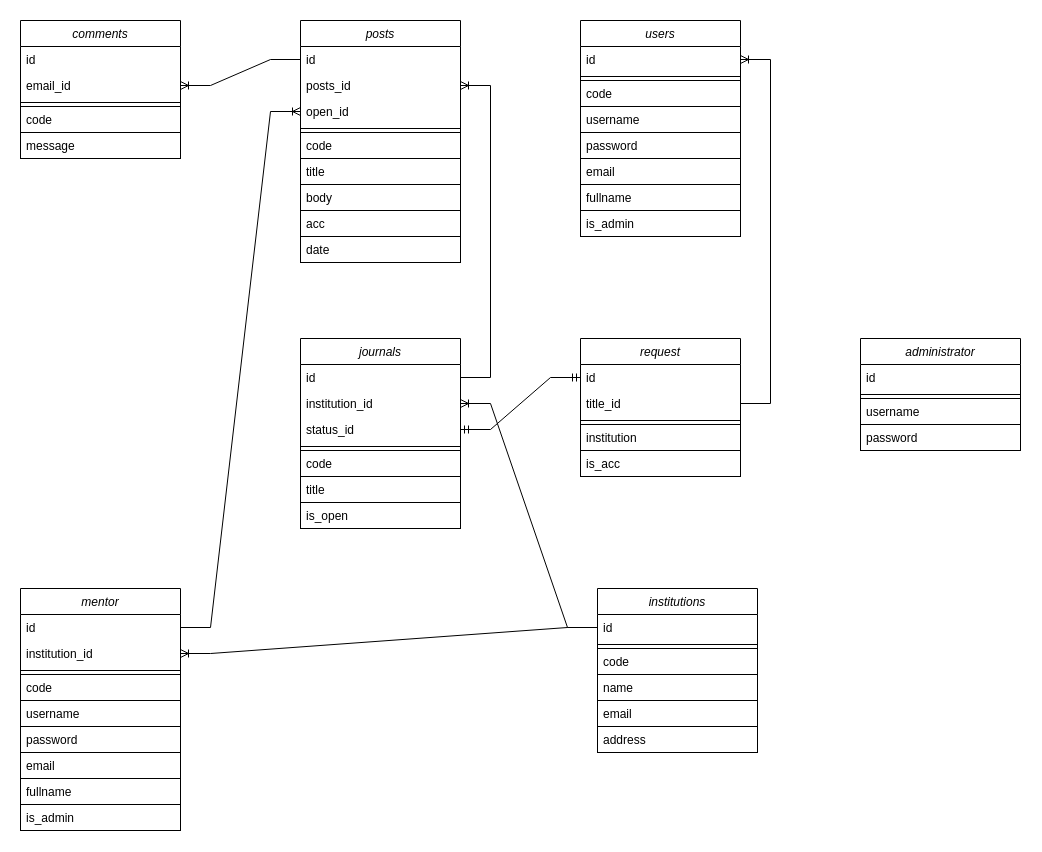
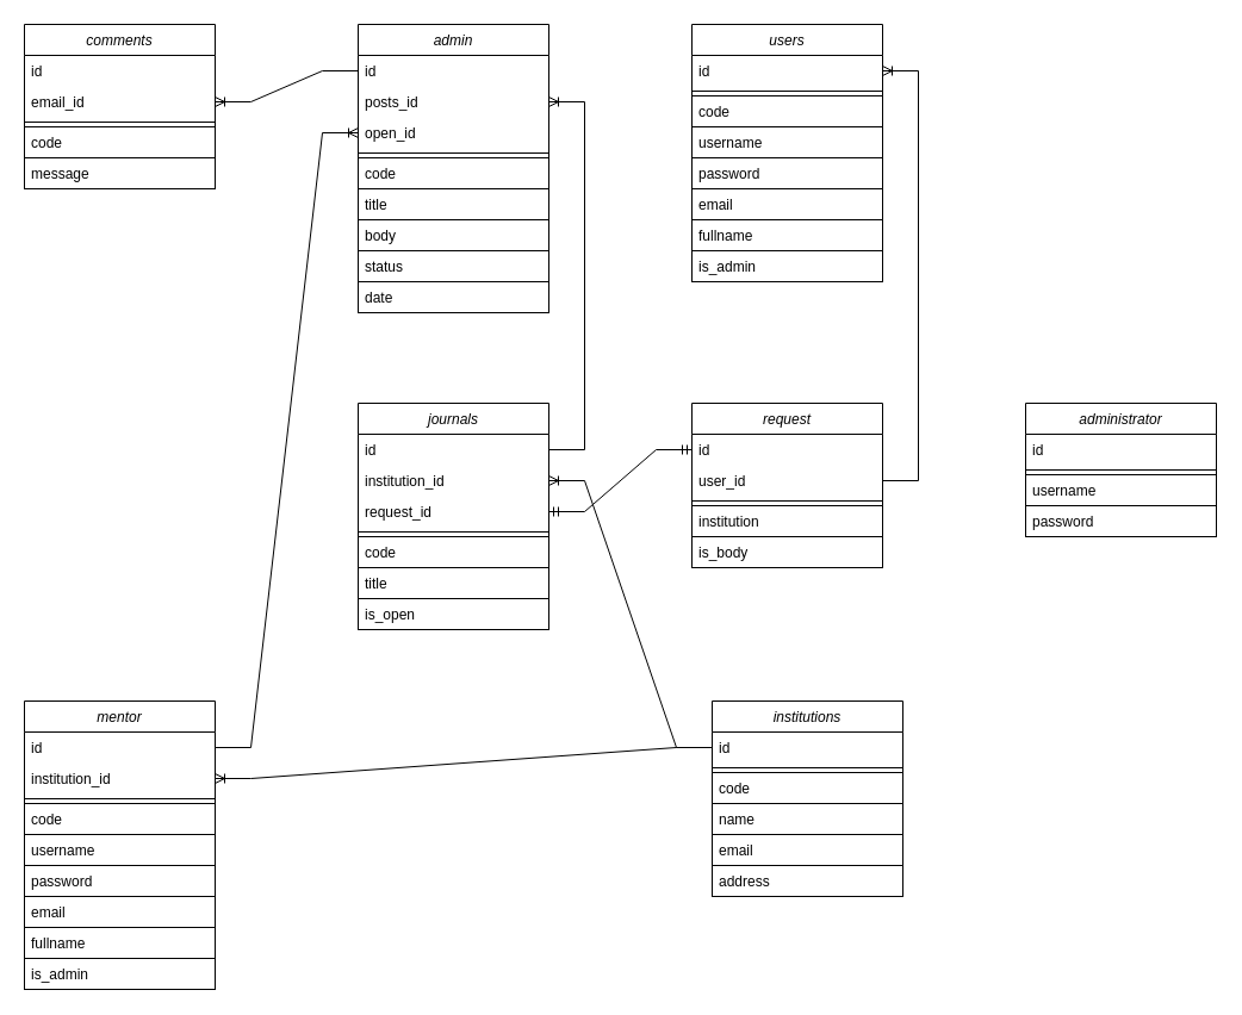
- <mxCell id="32" value="posts" style="swimlane;fontStyle=2;align=center;verticalAlign=top;childLayout=stackLayout;horizontal=1;startSize=26;horizontalStack=0;resizeParent=1;resizeLast=0;collapsible=1;marginBottom=0;rounded=0;shadow=0;strokeWidth=1;fillColor=none;" parent="1" vertex="1"><mxGeometry x="300" y="20" width="160" height="242" as="geometry"><mxRectangle x="230" y="140" width="160" height="26" as="alternateBounds" /></mxGeometry></mxCell>
+ <mxCell id="32" value="admin" style="swimlane;fontStyle=2;align=center;verticalAlign=top;childLayout=stackLayout;horizontal=1;startSize=26;horizontalStack=0;resizeParent=1;resizeLast=0;collapsible=1;marginBottom=0;rounded=0;shadow=0;strokeWidth=1;fillColor=none;" parent="1" vertex="1"><mxGeometry x="300" y="20" width="160" height="242" as="geometry"><mxRectangle x="230" y="140" width="160" height="26" as="alternateBounds" /></mxGeometry></mxCell>
- <mxCell id="40" value="acc" style="text;align=left;verticalAlign=top;spacingLeft=4;spacingRight=4;overflow=hidden;rotatable=0;points=[[0,0.5],[1,0.5]];portConstraint=eastwest;strokeColor=default;" parent="32" vertex="1"><mxGeometry y="190" width="160" height="26" as="geometry" /></mxCell>
+ <mxCell id="40" value="status" style="text;align=left;verticalAlign=top;spacingLeft=4;spacingRight=4;overflow=hidden;rotatable=0;points=[[0,0.5],[1,0.5]];portConstraint=eastwest;strokeColor=default;" parent="32" vertex="1"><mxGeometry y="190" width="160" height="26" as="geometry" /></mxCell>
- <mxCell id="59" value="title_id" style="text;align=left;verticalAlign=top;spacingLeft=4;spacingRight=4;overflow=hidden;rotatable=0;points=[[0,0.5],[1,0.5]];portConstraint=eastwest;" parent="57" vertex="1"><mxGeometry y="52" width="160" height="26" as="geometry" /></mxCell>
+ <mxCell id="59" value="user_id" style="text;align=left;verticalAlign=top;spacingLeft=4;spacingRight=4;overflow=hidden;rotatable=0;points=[[0,0.5],[1,0.5]];portConstraint=eastwest;" parent="57" vertex="1"><mxGeometry y="52" width="160" height="26" as="geometry" /></mxCell>
- <mxCell id="14" value="status_id" style="text;align=left;verticalAlign=top;spacingLeft=4;spacingRight=4;overflow=hidden;rotatable=0;points=[[0,0.5],[1,0.5]];portConstraint=eastwest;" parent="11" vertex="1"><mxGeometry y="78" width="160" height="26" as="geometry" /></mxCell>
+ <mxCell id="14" value="request_id" style="text;align=left;verticalAlign=top;spacingLeft=4;spacingRight=4;overflow=hidden;rotatable=0;points=[[0,0.5],[1,0.5]];portConstraint=eastwest;" parent="11" vertex="1"><mxGeometry y="78" width="160" height="26" as="geometry" /></mxCell>
- <mxCell id="62" value="is_acc" style="text;align=left;verticalAlign=top;spacingLeft=4;spacingRight=4;overflow=hidden;rotatable=0;points=[[0,0.5],[1,0.5]];portConstraint=eastwest;strokeColor=default;" parent="57" vertex="1"><mxGeometry y="112" width="160" height="26" as="geometry" /></mxCell>
+ <mxCell id="62" value="is_body" style="text;align=left;verticalAlign=top;spacingLeft=4;spacingRight=4;overflow=hidden;rotatable=0;points=[[0,0.5],[1,0.5]];portConstraint=eastwest;strokeColor=default;" parent="57" vertex="1"><mxGeometry y="112" width="160" height="26" as="geometry" /></mxCell>
